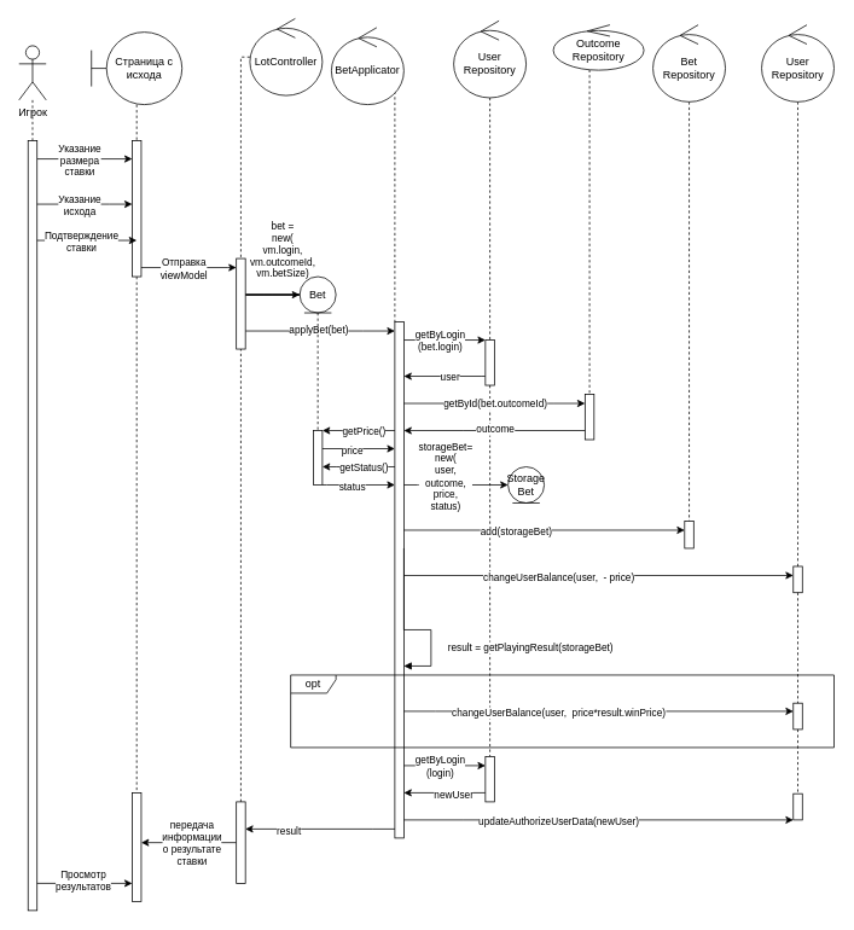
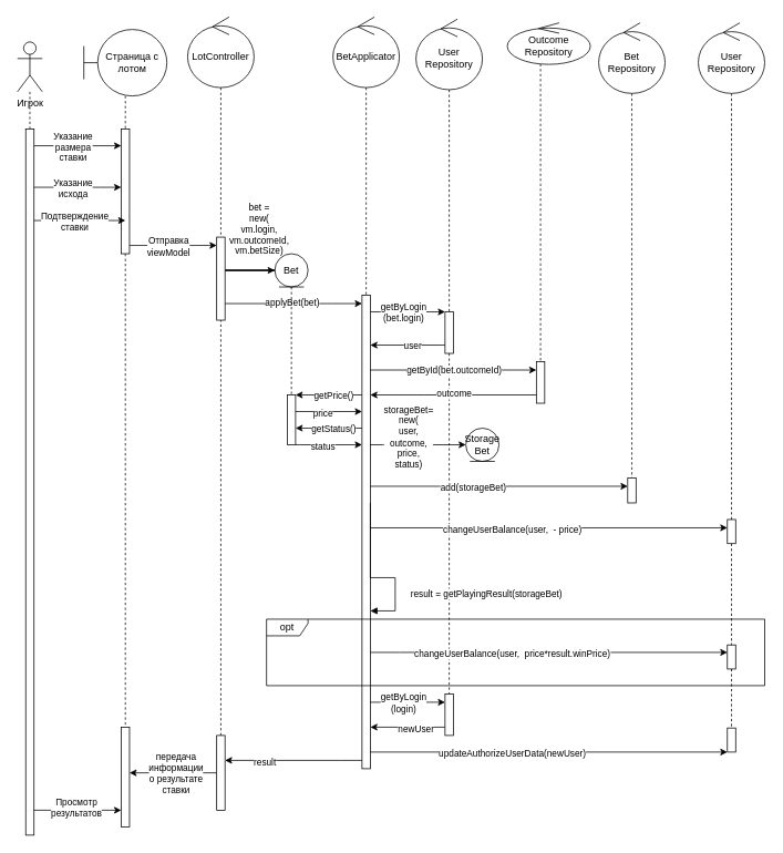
- <mxCell id="3" value="LotController" style="ellipse;shape=umlControl;whiteSpace=wrap;html=1;" vertex="1" parent="1"><mxGeometry x="275" y="20" width="80" height="85" as="geometry" /></mxCell>
+ <mxCell id="3" value="LotController" style="ellipse;shape=umlControl;whiteSpace=wrap;html=1;" vertex="1" parent="1"><mxGeometry x="225" y="20" width="80" height="85" as="geometry" /></mxCell>
- <mxCell id="22" value="BetApplicator" style="ellipse;shape=umlControl;whiteSpace=wrap;html=1;" vertex="1" parent="1"><mxGeometry x="365" y="30" width="80" height="85" as="geometry" /></mxCell>
+ <mxCell id="22" value="BetApplicator" style="ellipse;shape=umlControl;whiteSpace=wrap;html=1;" vertex="1" parent="1"><mxGeometry x="400" y="20" width="80" height="85" as="geometry" /></mxCell>
- <mxCell id="5" value="Страница с исхода" style="shape=umlBoundary;whiteSpace=wrap;html=1;" vertex="1" parent="1"><mxGeometry x="100" y="35" width="100" height="80" as="geometry" /></mxCell>
+ <mxCell id="5" value="Страница с лотом" style="shape=umlBoundary;whiteSpace=wrap;html=1;" vertex="1" parent="1"><mxGeometry x="100" y="35" width="100" height="80" as="geometry" /></mxCell>
